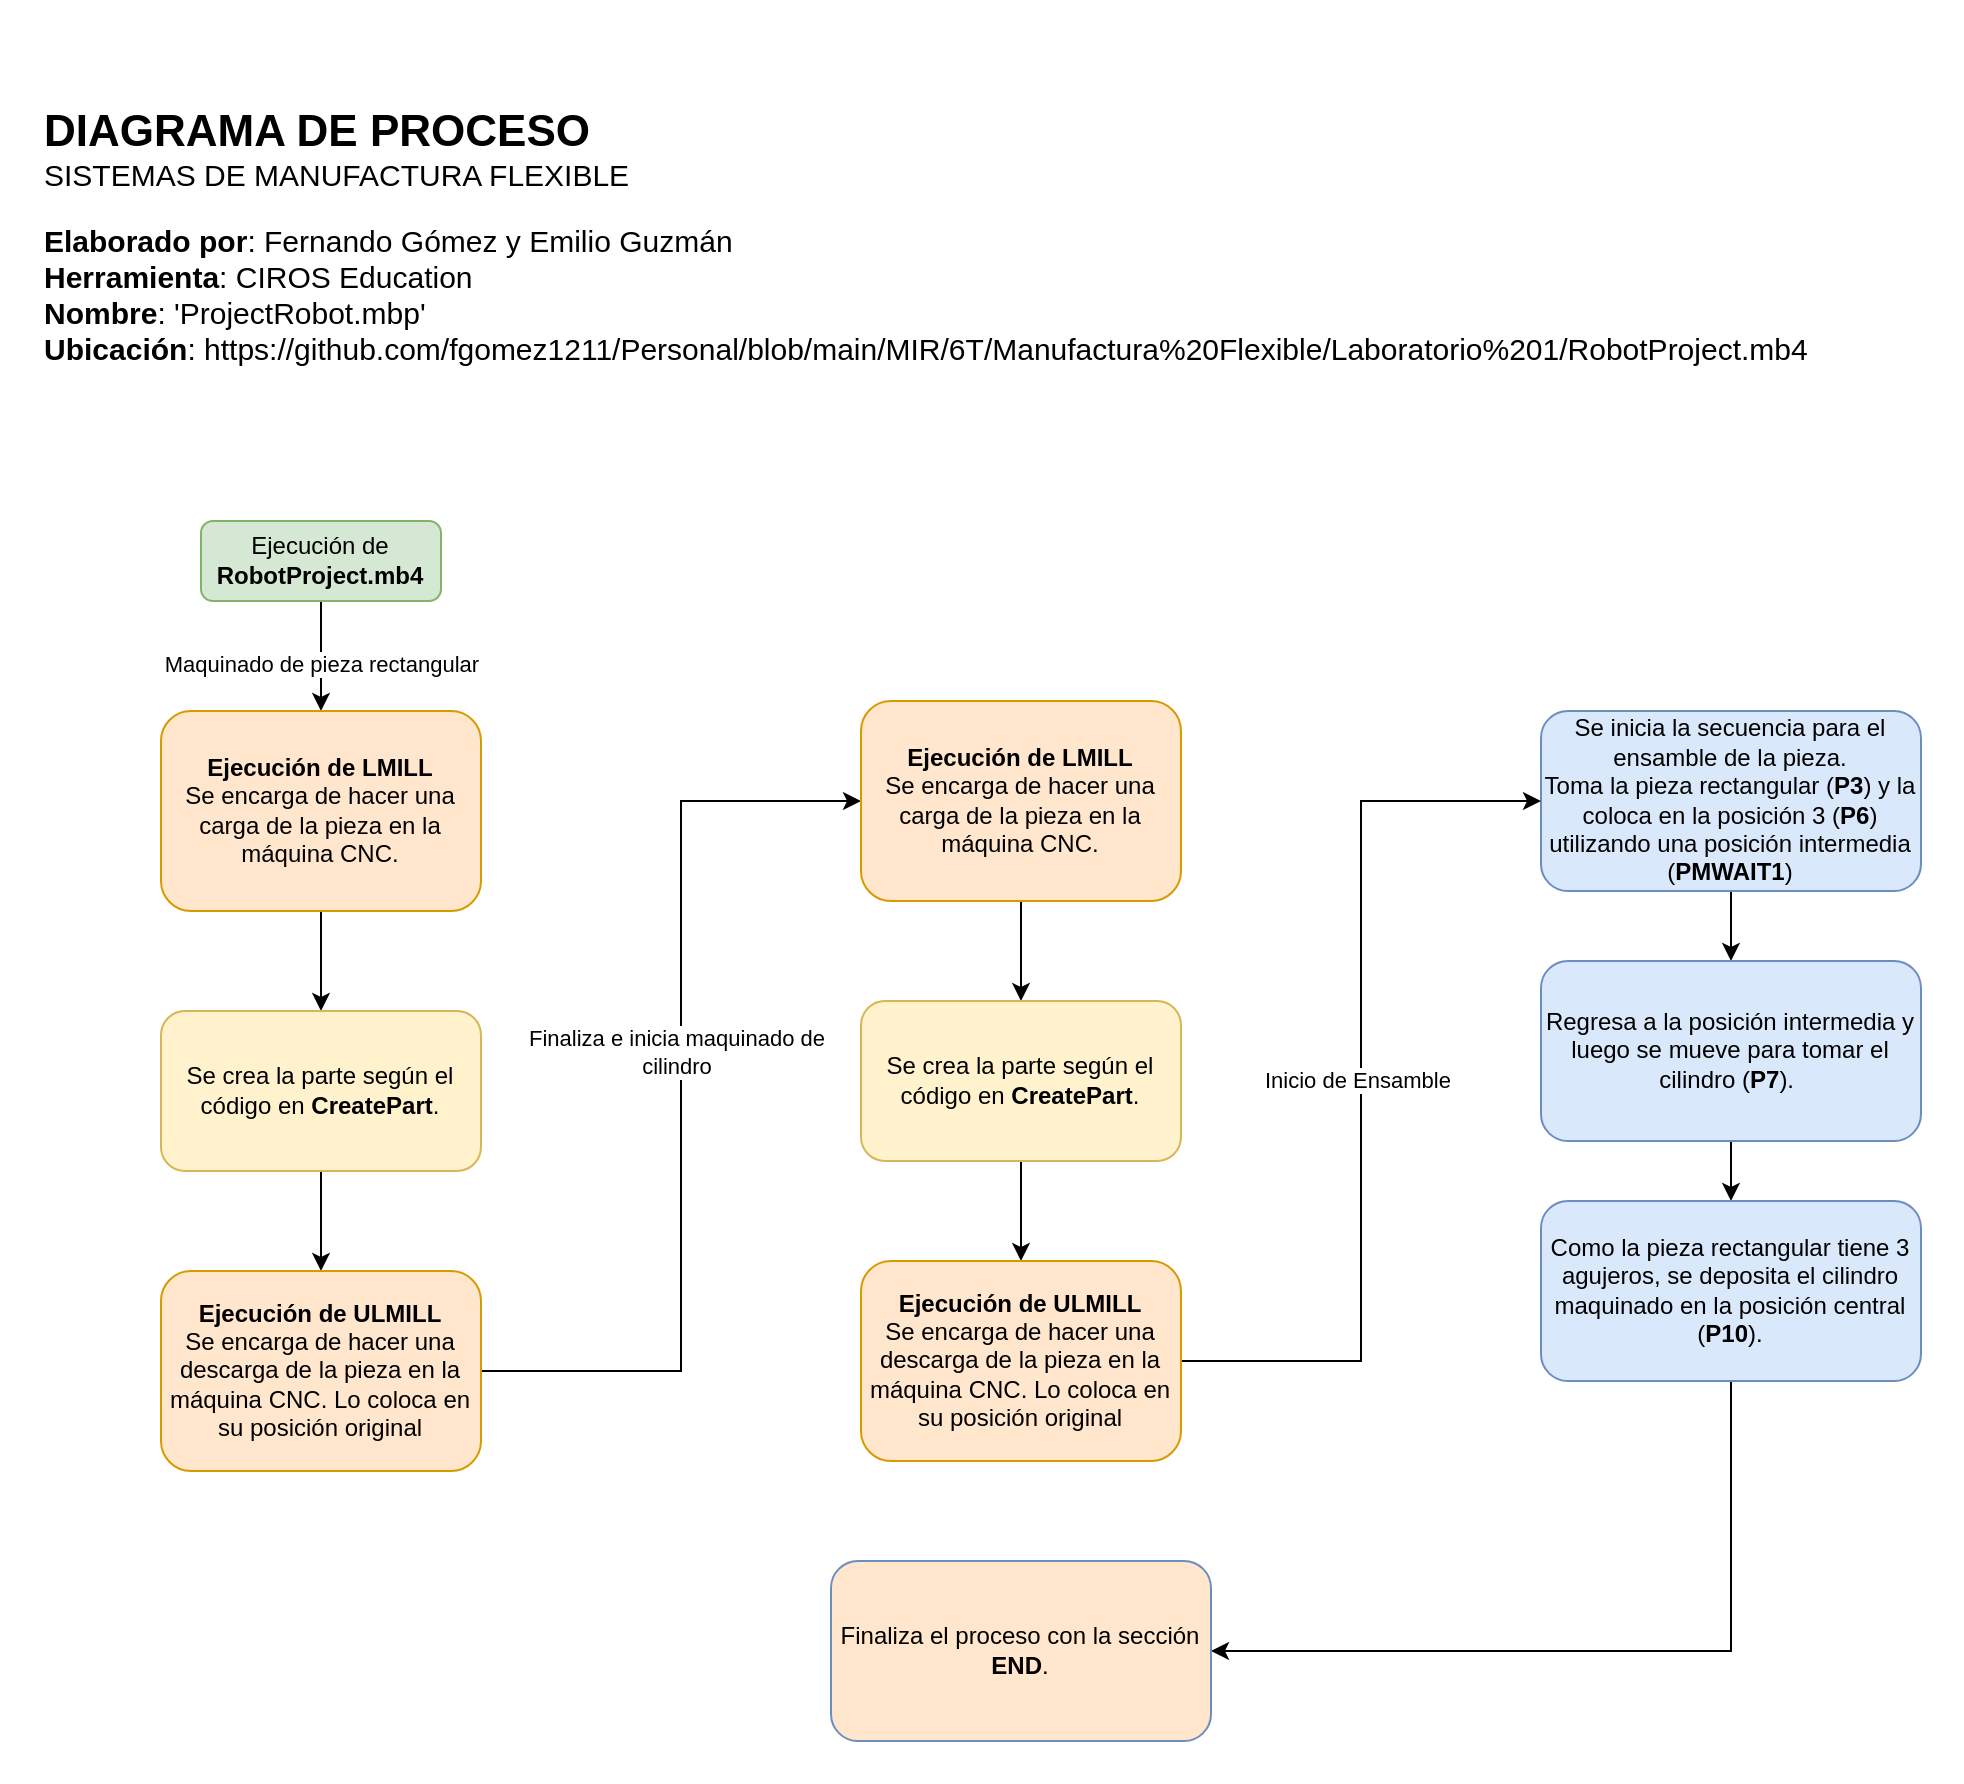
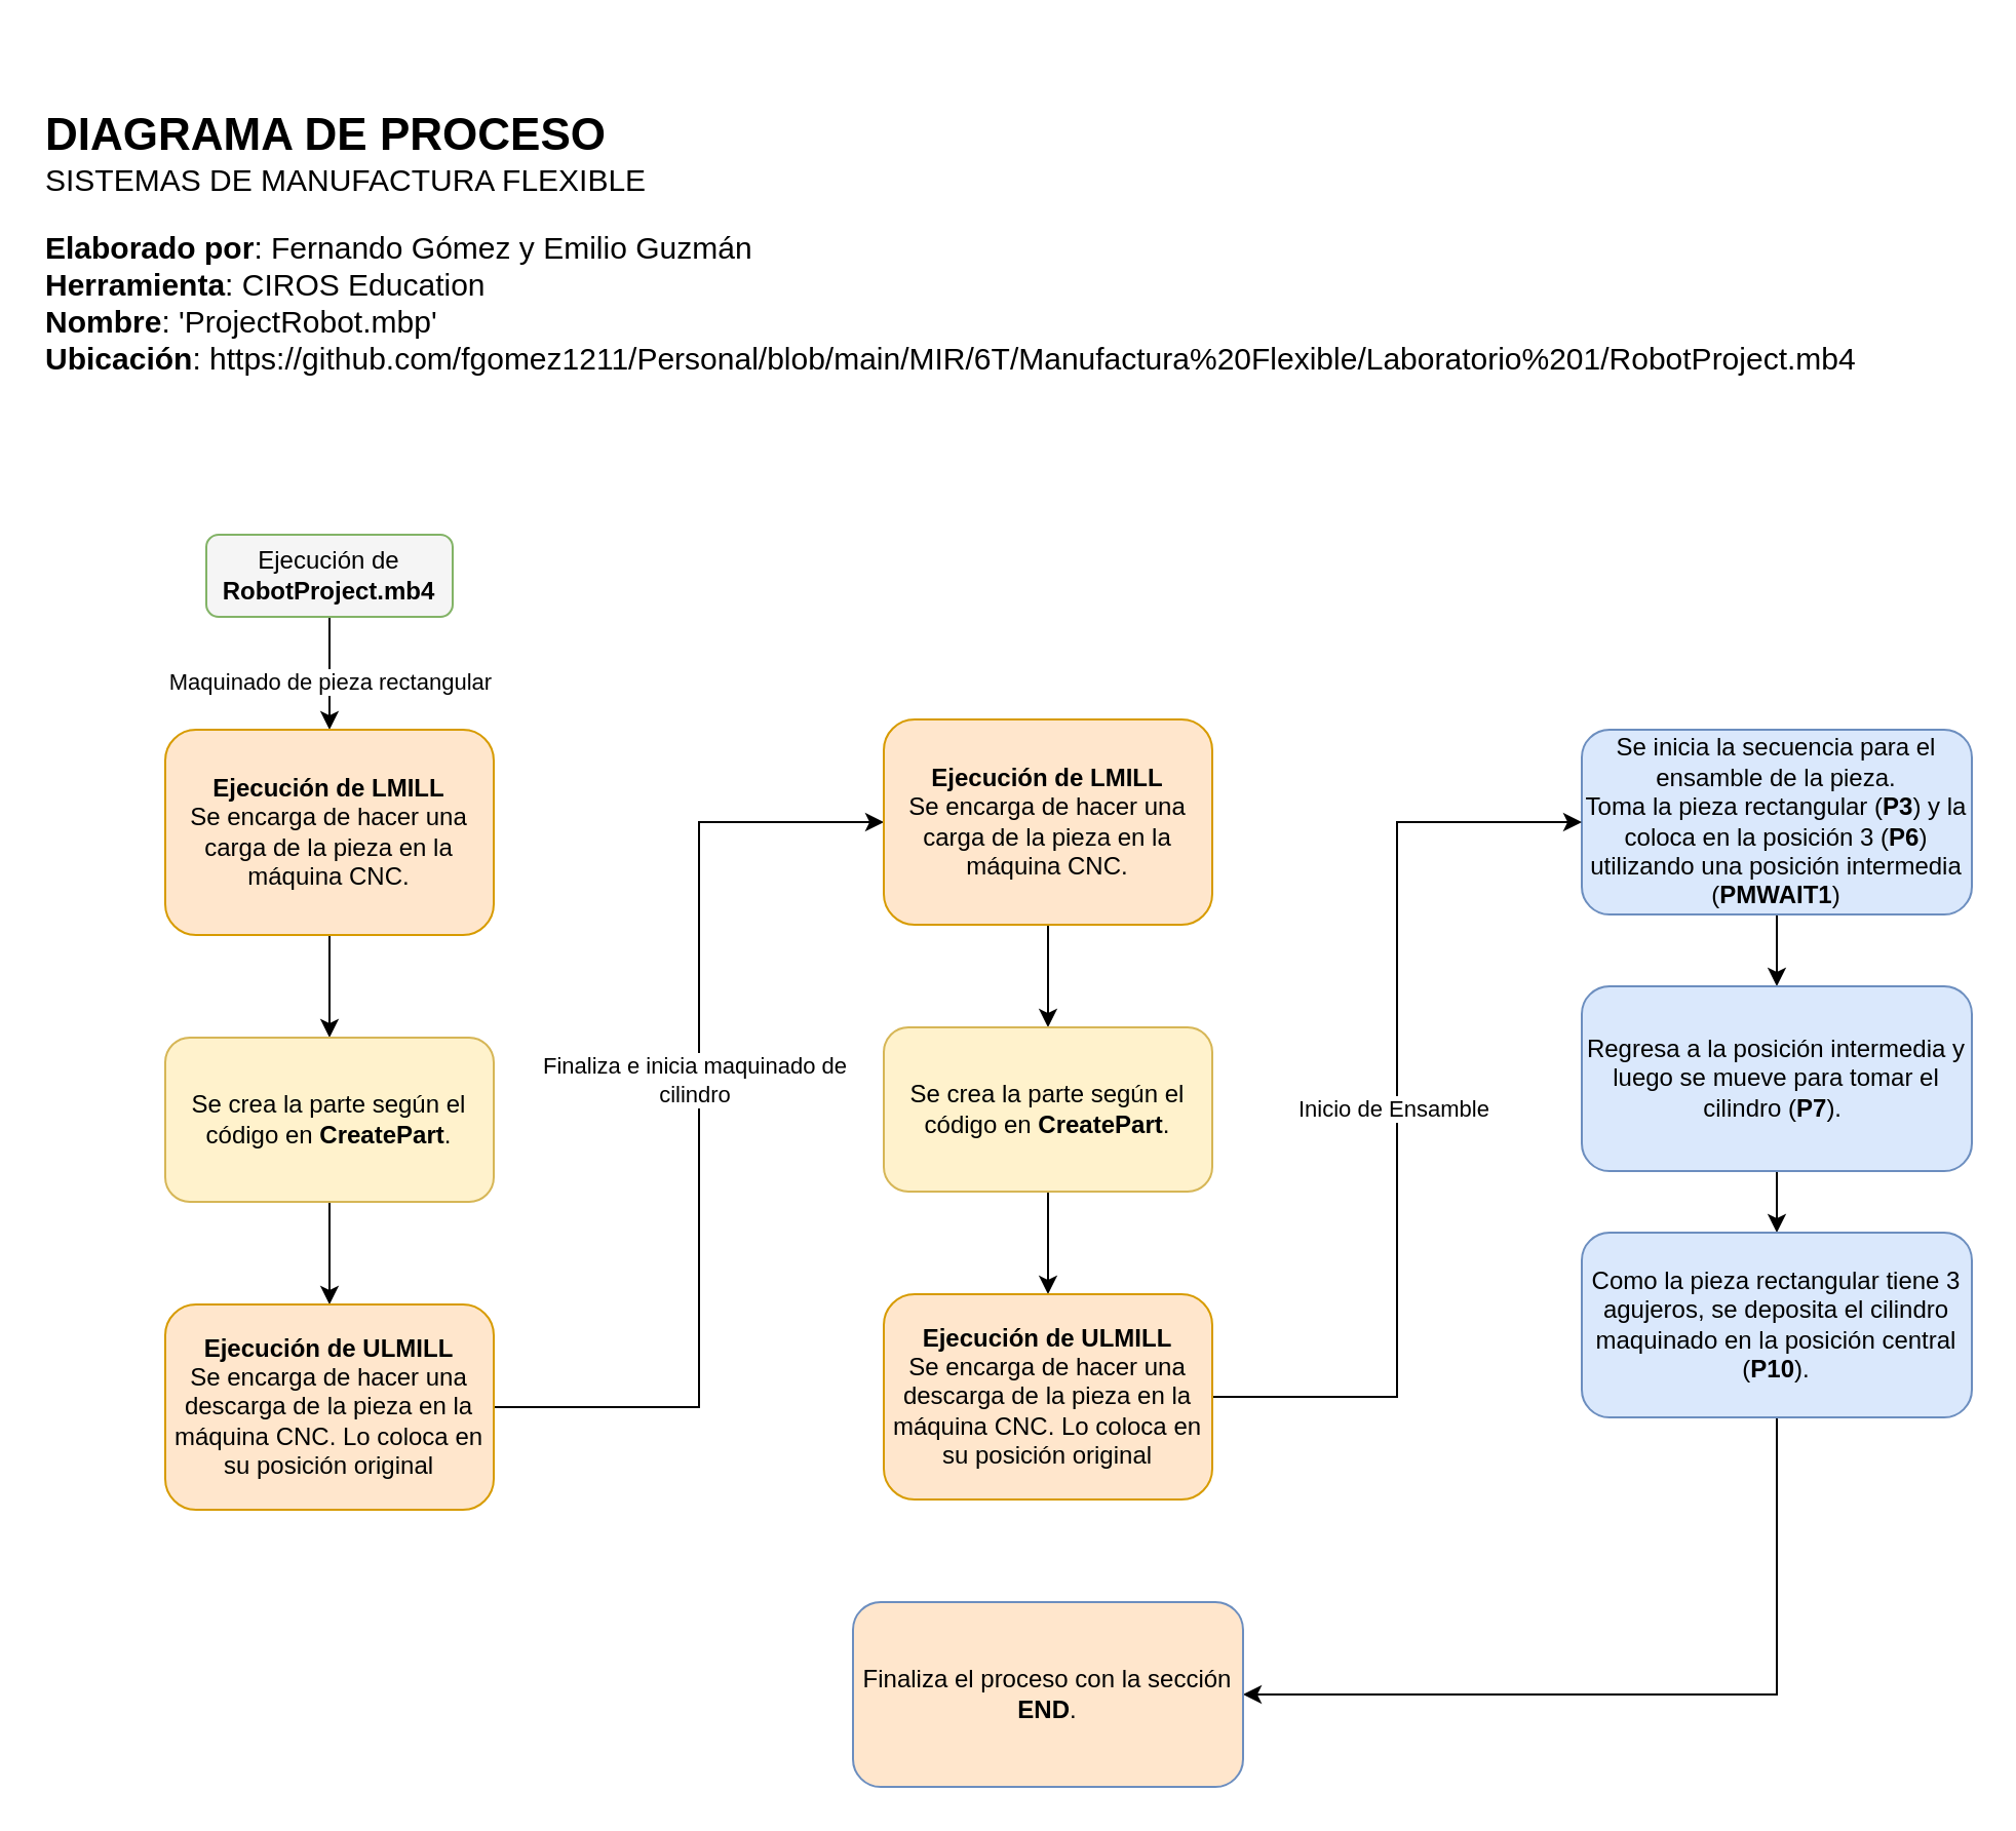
- <mxCell id="4" value="Ejecución de &lt;b&gt;RobotProject.mb4&lt;/b&gt;" style="rounded=1;whiteSpace=wrap;html=1;fontSize=12;glass=0;strokeWidth=1;shadow=0;fillColor=#d5e8d4;strokeColor=#82b366;" parent="1" vertex="1"><mxGeometry x="100" y="260" width="120" height="40" as="geometry" /></mxCell>
+ <mxCell id="4" value="Ejecución de &lt;b&gt;RobotProject.mb4&lt;/b&gt;" style="rounded=1;whiteSpace=wrap;html=1;fontSize=12;glass=0;strokeWidth=1;shadow=0;fillColor=#f5f5f5;strokeColor=#82b366;" parent="1" vertex="1"><mxGeometry x="100" y="260" width="120" height="40" as="geometry" /></mxCell>
